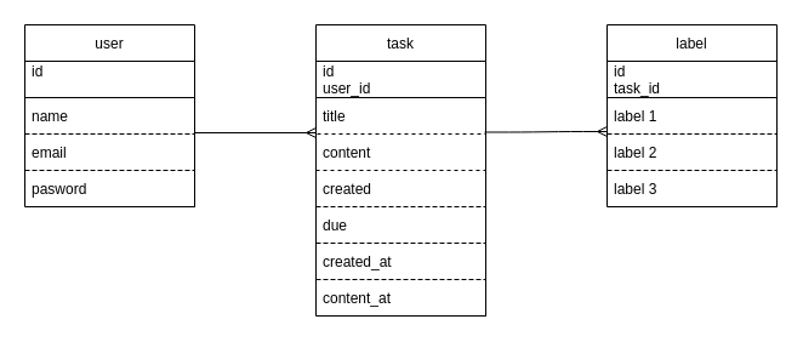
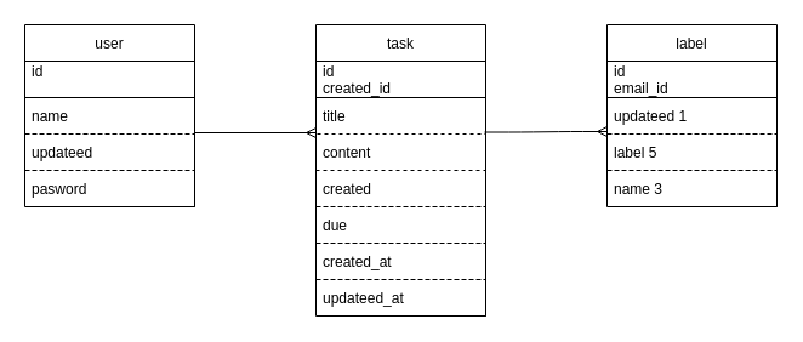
- <mxCell id="8" value="id&#10;user_id" style="text;strokeColor=default;fillColor=none;align=left;verticalAlign=middle;spacingLeft=4;spacingRight=4;overflow=hidden;points=[[0,0.5],[1,0.5]];portConstraint=eastwest;rotatable=0;" vertex="1" parent="7"><mxGeometry y="30" width="140" height="30" as="geometry" /></mxCell>
+ <mxCell id="8" value="id&#10;created_id" style="text;strokeColor=default;fillColor=none;align=left;verticalAlign=middle;spacingLeft=4;spacingRight=4;overflow=hidden;points=[[0,0.5],[1,0.5]];portConstraint=eastwest;rotatable=0;" vertex="1" parent="7"><mxGeometry y="30" width="140" height="30" as="geometry" /></mxCell>
- <mxCell id="16" value="id&#10;task_id" style="text;strokeColor=default;fillColor=none;align=left;verticalAlign=middle;spacingLeft=4;spacingRight=4;overflow=hidden;points=[[0,0.5],[1,0.5]];portConstraint=eastwest;rotatable=0;" vertex="1" parent="15"><mxGeometry y="30" width="140" height="30" as="geometry" /></mxCell>
+ <mxCell id="16" value="id&#10;email_id" style="text;strokeColor=default;fillColor=none;align=left;verticalAlign=middle;spacingLeft=4;spacingRight=4;overflow=hidden;points=[[0,0.5],[1,0.5]];portConstraint=eastwest;rotatable=0;" vertex="1" parent="15"><mxGeometry y="30" width="140" height="30" as="geometry" /></mxCell>
- <mxCell id="17" value="label 1" style="text;strokeColor=default;fillColor=none;align=left;verticalAlign=middle;spacingLeft=4;spacingRight=4;overflow=hidden;points=[[0,0.5],[1,0.5]];portConstraint=eastwest;rotatable=0;dashed=1;" vertex="1" parent="15"><mxGeometry y="60" width="140" height="30" as="geometry" /></mxCell>
+ <mxCell id="17" value="updateed 1" style="text;strokeColor=default;fillColor=none;align=left;verticalAlign=middle;spacingLeft=4;spacingRight=4;overflow=hidden;points=[[0,0.5],[1,0.5]];portConstraint=eastwest;rotatable=0;dashed=1;" vertex="1" parent="15"><mxGeometry y="60" width="140" height="30" as="geometry" /></mxCell>
- <mxCell id="5" value="email" style="text;strokeColor=default;fillColor=none;align=left;verticalAlign=middle;spacingLeft=4;spacingRight=4;overflow=hidden;points=[[0,0.5],[1,0.5]];portConstraint=eastwest;rotatable=0;dashed=1;" vertex="1" parent="2"><mxGeometry y="90" width="140" height="30" as="geometry" /></mxCell>
+ <mxCell id="5" value="updateed" style="text;strokeColor=default;fillColor=none;align=left;verticalAlign=middle;spacingLeft=4;spacingRight=4;overflow=hidden;points=[[0,0.5],[1,0.5]];portConstraint=eastwest;rotatable=0;dashed=1;" vertex="1" parent="2"><mxGeometry y="90" width="140" height="30" as="geometry" /></mxCell>
- <mxCell id="18" value="label 2" style="text;strokeColor=default;fillColor=none;align=left;verticalAlign=middle;spacingLeft=4;spacingRight=4;overflow=hidden;points=[[0,0.5],[1,0.5]];portConstraint=eastwest;rotatable=0;dashed=1;" vertex="1" parent="15"><mxGeometry y="90" width="140" height="30" as="geometry" /></mxCell>
+ <mxCell id="18" value="label 5" style="text;strokeColor=default;fillColor=none;align=left;verticalAlign=middle;spacingLeft=4;spacingRight=4;overflow=hidden;points=[[0,0.5],[1,0.5]];portConstraint=eastwest;rotatable=0;dashed=1;" vertex="1" parent="15"><mxGeometry y="90" width="140" height="30" as="geometry" /></mxCell>
- <mxCell id="19" value="label 3" style="text;strokeColor=default;fillColor=none;align=left;verticalAlign=middle;spacingLeft=4;spacingRight=4;overflow=hidden;points=[[0,0.5],[1,0.5]];portConstraint=eastwest;rotatable=0;dashed=1;" vertex="1" parent="15"><mxGeometry y="120" width="140" height="30" as="geometry" /></mxCell>
+ <mxCell id="19" value="name 3" style="text;strokeColor=default;fillColor=none;align=left;verticalAlign=middle;spacingLeft=4;spacingRight=4;overflow=hidden;points=[[0,0.5],[1,0.5]];portConstraint=eastwest;rotatable=0;dashed=1;" vertex="1" parent="15"><mxGeometry y="120" width="140" height="30" as="geometry" /></mxCell>
- <mxCell id="14" value="content_at" style="text;strokeColor=default;fillColor=none;align=left;verticalAlign=middle;spacingLeft=4;spacingRight=4;overflow=hidden;points=[[0,0.5],[1,0.5]];portConstraint=eastwest;rotatable=0;dashed=1;" vertex="1" parent="7"><mxGeometry y="210" width="140" height="30" as="geometry" /></mxCell>
+ <mxCell id="14" value="updateed_at" style="text;strokeColor=default;fillColor=none;align=left;verticalAlign=middle;spacingLeft=4;spacingRight=4;overflow=hidden;points=[[0,0.5],[1,0.5]];portConstraint=eastwest;rotatable=0;dashed=1;" vertex="1" parent="7"><mxGeometry y="210" width="140" height="30" as="geometry" /></mxCell>
